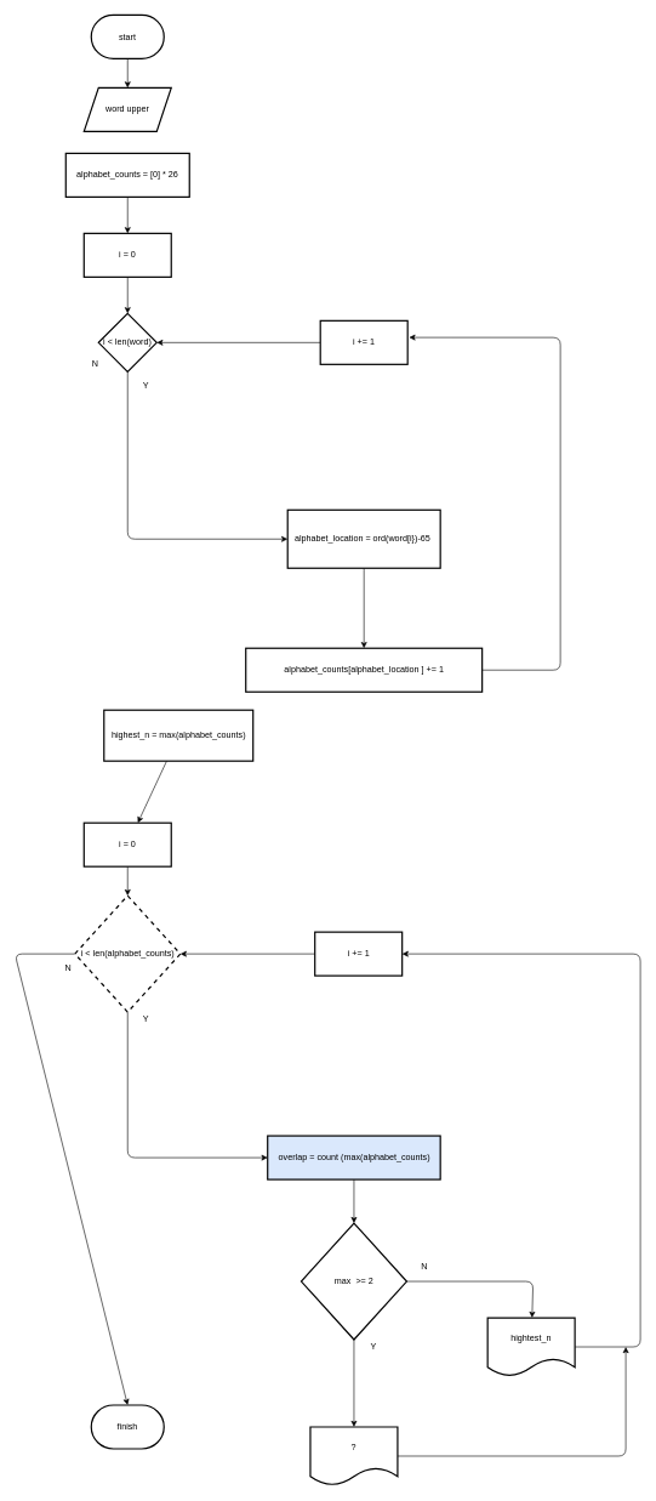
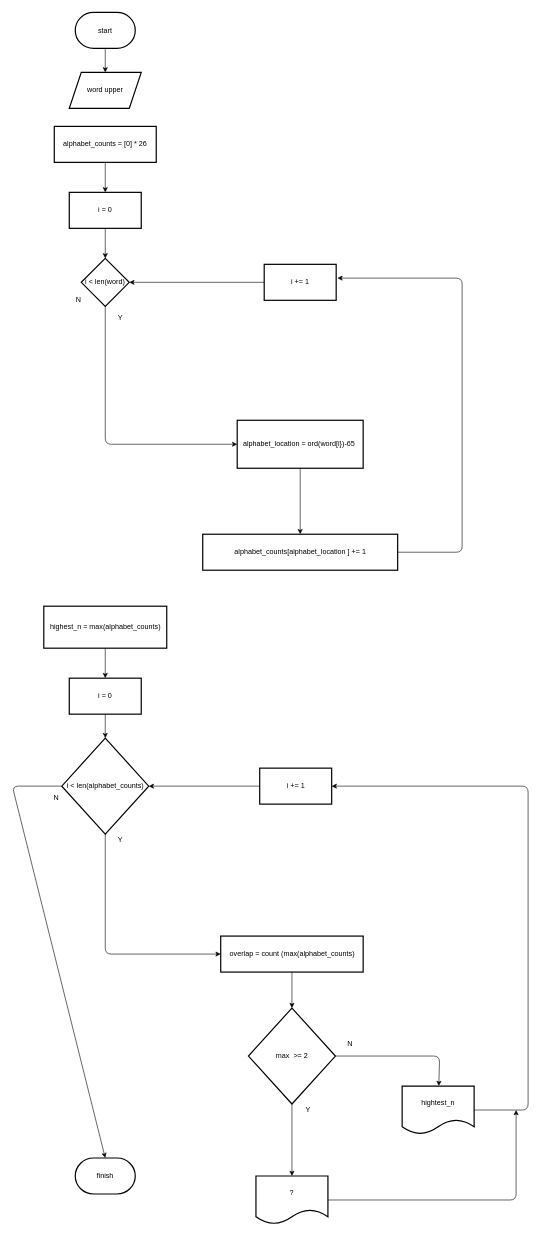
- <mxCell id="27" value="highest_n = max(alphabet_counts)" style="whiteSpace=wrap;html=1;strokeWidth=2;" parent="1" vertex="1"><mxGeometry x="142.5" y="975" width="205" height="70" as="geometry" /></mxCell>
+ <mxCell id="27" value="highest_n = max(alphabet_counts)" style="whiteSpace=wrap;html=1;strokeWidth=2;" parent="1" vertex="1"><mxGeometry x="72.5" y="1010" width="205" height="70" as="geometry" /></mxCell>
- <mxCell id="23" value="i &amp;lt; len(alphabet_counts)" style="rhombus;whiteSpace=wrap;html=1;strokeWidth=2;dashed=1;" parent="1" vertex="1"><mxGeometry x="102.5" y="1230" width="145" height="160" as="geometry" /></mxCell>
+ <mxCell id="23" value="i &amp;lt; len(alphabet_counts)" style="rhombus;whiteSpace=wrap;html=1;strokeWidth=2;" parent="1" vertex="1"><mxGeometry x="102.5" y="1230" width="145" height="160" as="geometry" /></mxCell>
- <mxCell id="41" value="overlap = count (max(alphabet_counts)" style="whiteSpace=wrap;html=1;strokeWidth=2;fillColor=#dae8fc;" parent="1" vertex="1"><mxGeometry x="367.5" y="1560" width="237.5" height="60" as="geometry" /></mxCell>
+ <mxCell id="41" value="overlap = count (max(alphabet_counts)" style="whiteSpace=wrap;html=1;strokeWidth=2;" parent="1" vertex="1"><mxGeometry x="367.5" y="1560" width="237.5" height="60" as="geometry" /></mxCell>
